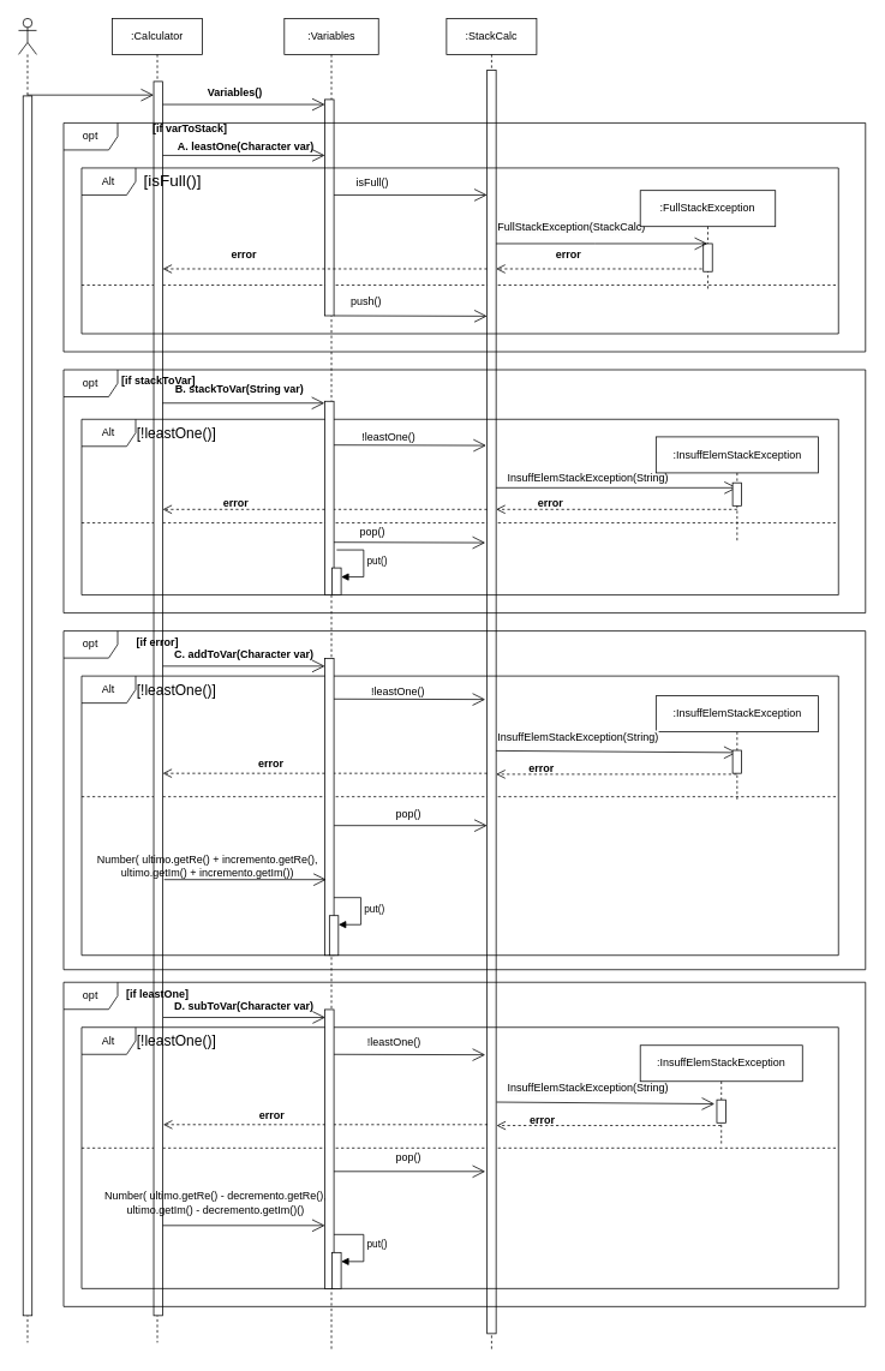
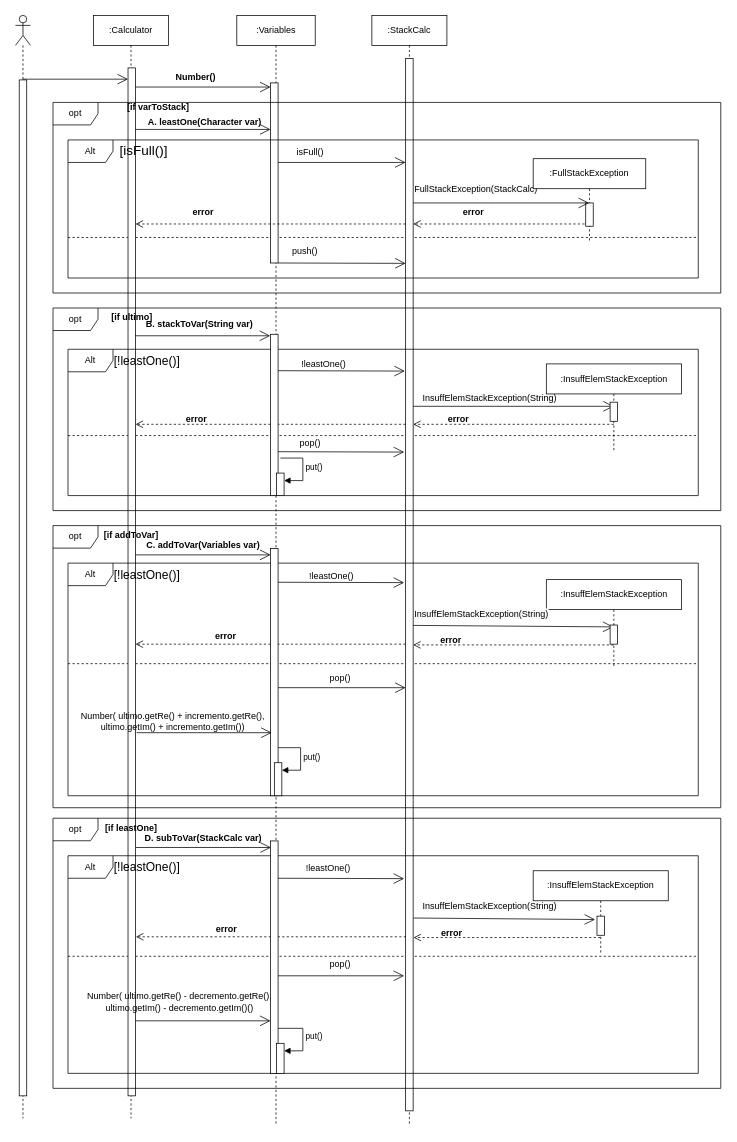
- <mxCell id="13" value="Variables()" style="text;align=center;fontStyle=1;verticalAlign=middle;spacingLeft=3;spacingRight=3;strokeColor=none;rotatable=0;points=[[0,0.5],[1,0.5]];portConstraint=eastwest;html=1;" vertex="1" parent="1"><mxGeometry x="220" y="90" width="80" height="26" as="geometry" /></mxCell>
+ <mxCell id="13" value="Number()" style="text;align=center;fontStyle=1;verticalAlign=middle;spacingLeft=3;spacingRight=3;strokeColor=none;rotatable=0;points=[[0,0.5],[1,0.5]];portConstraint=eastwest;html=1;" vertex="1" parent="1"><mxGeometry x="220" y="90" width="80" height="26" as="geometry" /></mxCell>
- <mxCell id="27" value="[if stackToVar]" style="text;align=center;fontStyle=1;verticalAlign=middle;spacingLeft=3;spacingRight=3;strokeColor=none;rotatable=0;points=[[0,0.5],[1,0.5]];portConstraint=eastwest;html=1;" vertex="1" parent="1"><mxGeometry x="135" y="410" width="80" height="26" as="geometry" /></mxCell>
+ <mxCell id="27" value="[if ultimo]" style="text;align=center;fontStyle=1;verticalAlign=middle;spacingLeft=3;spacingRight=3;strokeColor=none;rotatable=0;points=[[0,0.5],[1,0.5]];portConstraint=eastwest;html=1;" vertex="1" parent="1"><mxGeometry x="135" y="410" width="80" height="26" as="geometry" /></mxCell>
- <mxCell id="42" value="[if error]" style="text;align=center;fontStyle=1;verticalAlign=middle;spacingLeft=3;spacingRight=3;strokeColor=none;rotatable=0;points=[[0,0.5],[1,0.5]];portConstraint=eastwest;html=1;" vertex="1" parent="1"><mxGeometry x="134" y="700" width="80" height="26" as="geometry" /></mxCell>
+ <mxCell id="42" value="[if addToVar]" style="text;align=center;fontStyle=1;verticalAlign=middle;spacingLeft=3;spacingRight=3;strokeColor=none;rotatable=0;points=[[0,0.5],[1,0.5]];portConstraint=eastwest;html=1;" vertex="1" parent="1"><mxGeometry x="134" y="700" width="80" height="26" as="geometry" /></mxCell>
- <mxCell id="43" value="C. addToVar(Character var)" style="text;align=center;fontStyle=1;verticalAlign=middle;spacingLeft=3;spacingRight=3;strokeColor=none;rotatable=0;points=[[0,0.5],[1,0.5]];portConstraint=eastwest;html=1;" vertex="1" parent="1"><mxGeometry x="180" y="714" width="180" height="26" as="geometry" /></mxCell>
+ <mxCell id="43" value="C. addToVar(Variables var)" style="text;align=center;fontStyle=1;verticalAlign=middle;spacingLeft=3;spacingRight=3;strokeColor=none;rotatable=0;points=[[0,0.5],[1,0.5]];portConstraint=eastwest;html=1;" vertex="1" parent="1"><mxGeometry x="180" y="714" width="180" height="26" as="geometry" /></mxCell>
- <mxCell id="61" value="D. subToVar(Character var)" style="text;align=center;fontStyle=1;verticalAlign=middle;spacingLeft=3;spacingRight=3;strokeColor=none;rotatable=0;points=[[0,0.5],[1,0.5]];portConstraint=eastwest;html=1;" vertex="1" parent="1"><mxGeometry x="180" y="1104" width="179.5" height="26" as="geometry" /></mxCell>
+ <mxCell id="61" value="D. subToVar(StackCalc var)" style="text;align=center;fontStyle=1;verticalAlign=middle;spacingLeft=3;spacingRight=3;strokeColor=none;rotatable=0;points=[[0,0.5],[1,0.5]];portConstraint=eastwest;html=1;" vertex="1" parent="1"><mxGeometry x="180" y="1104" width="179.5" height="26" as="geometry" /></mxCell>
